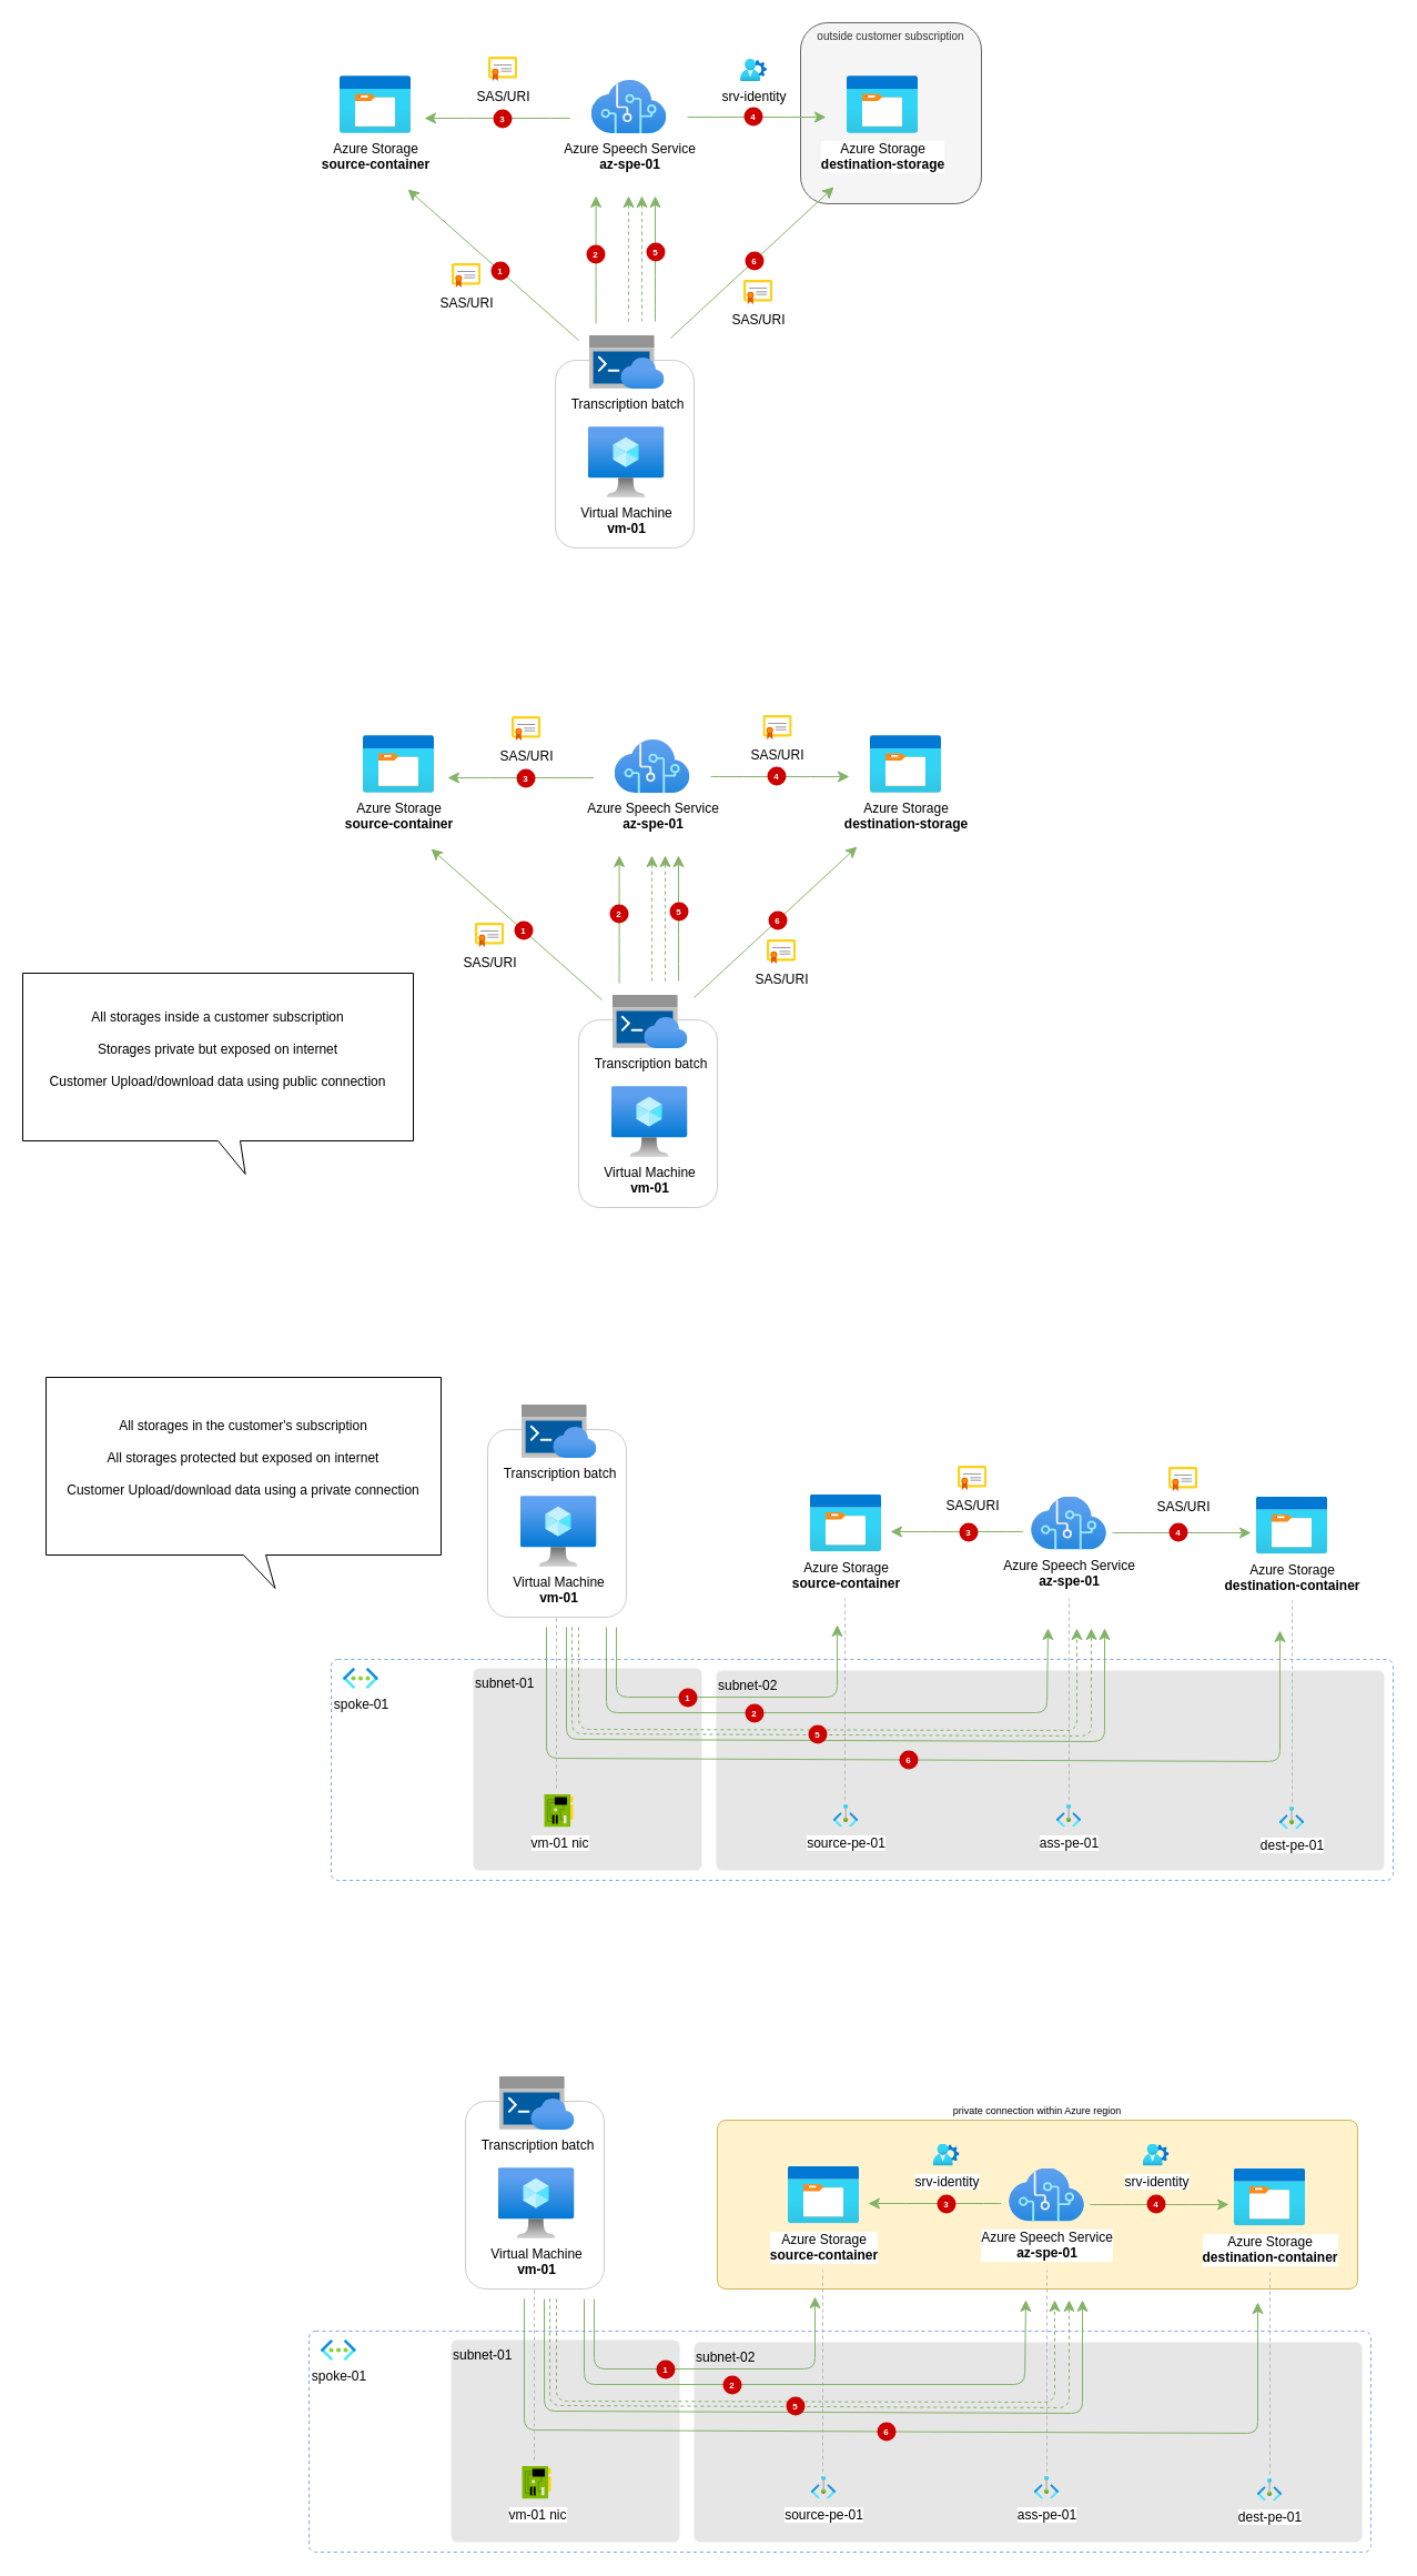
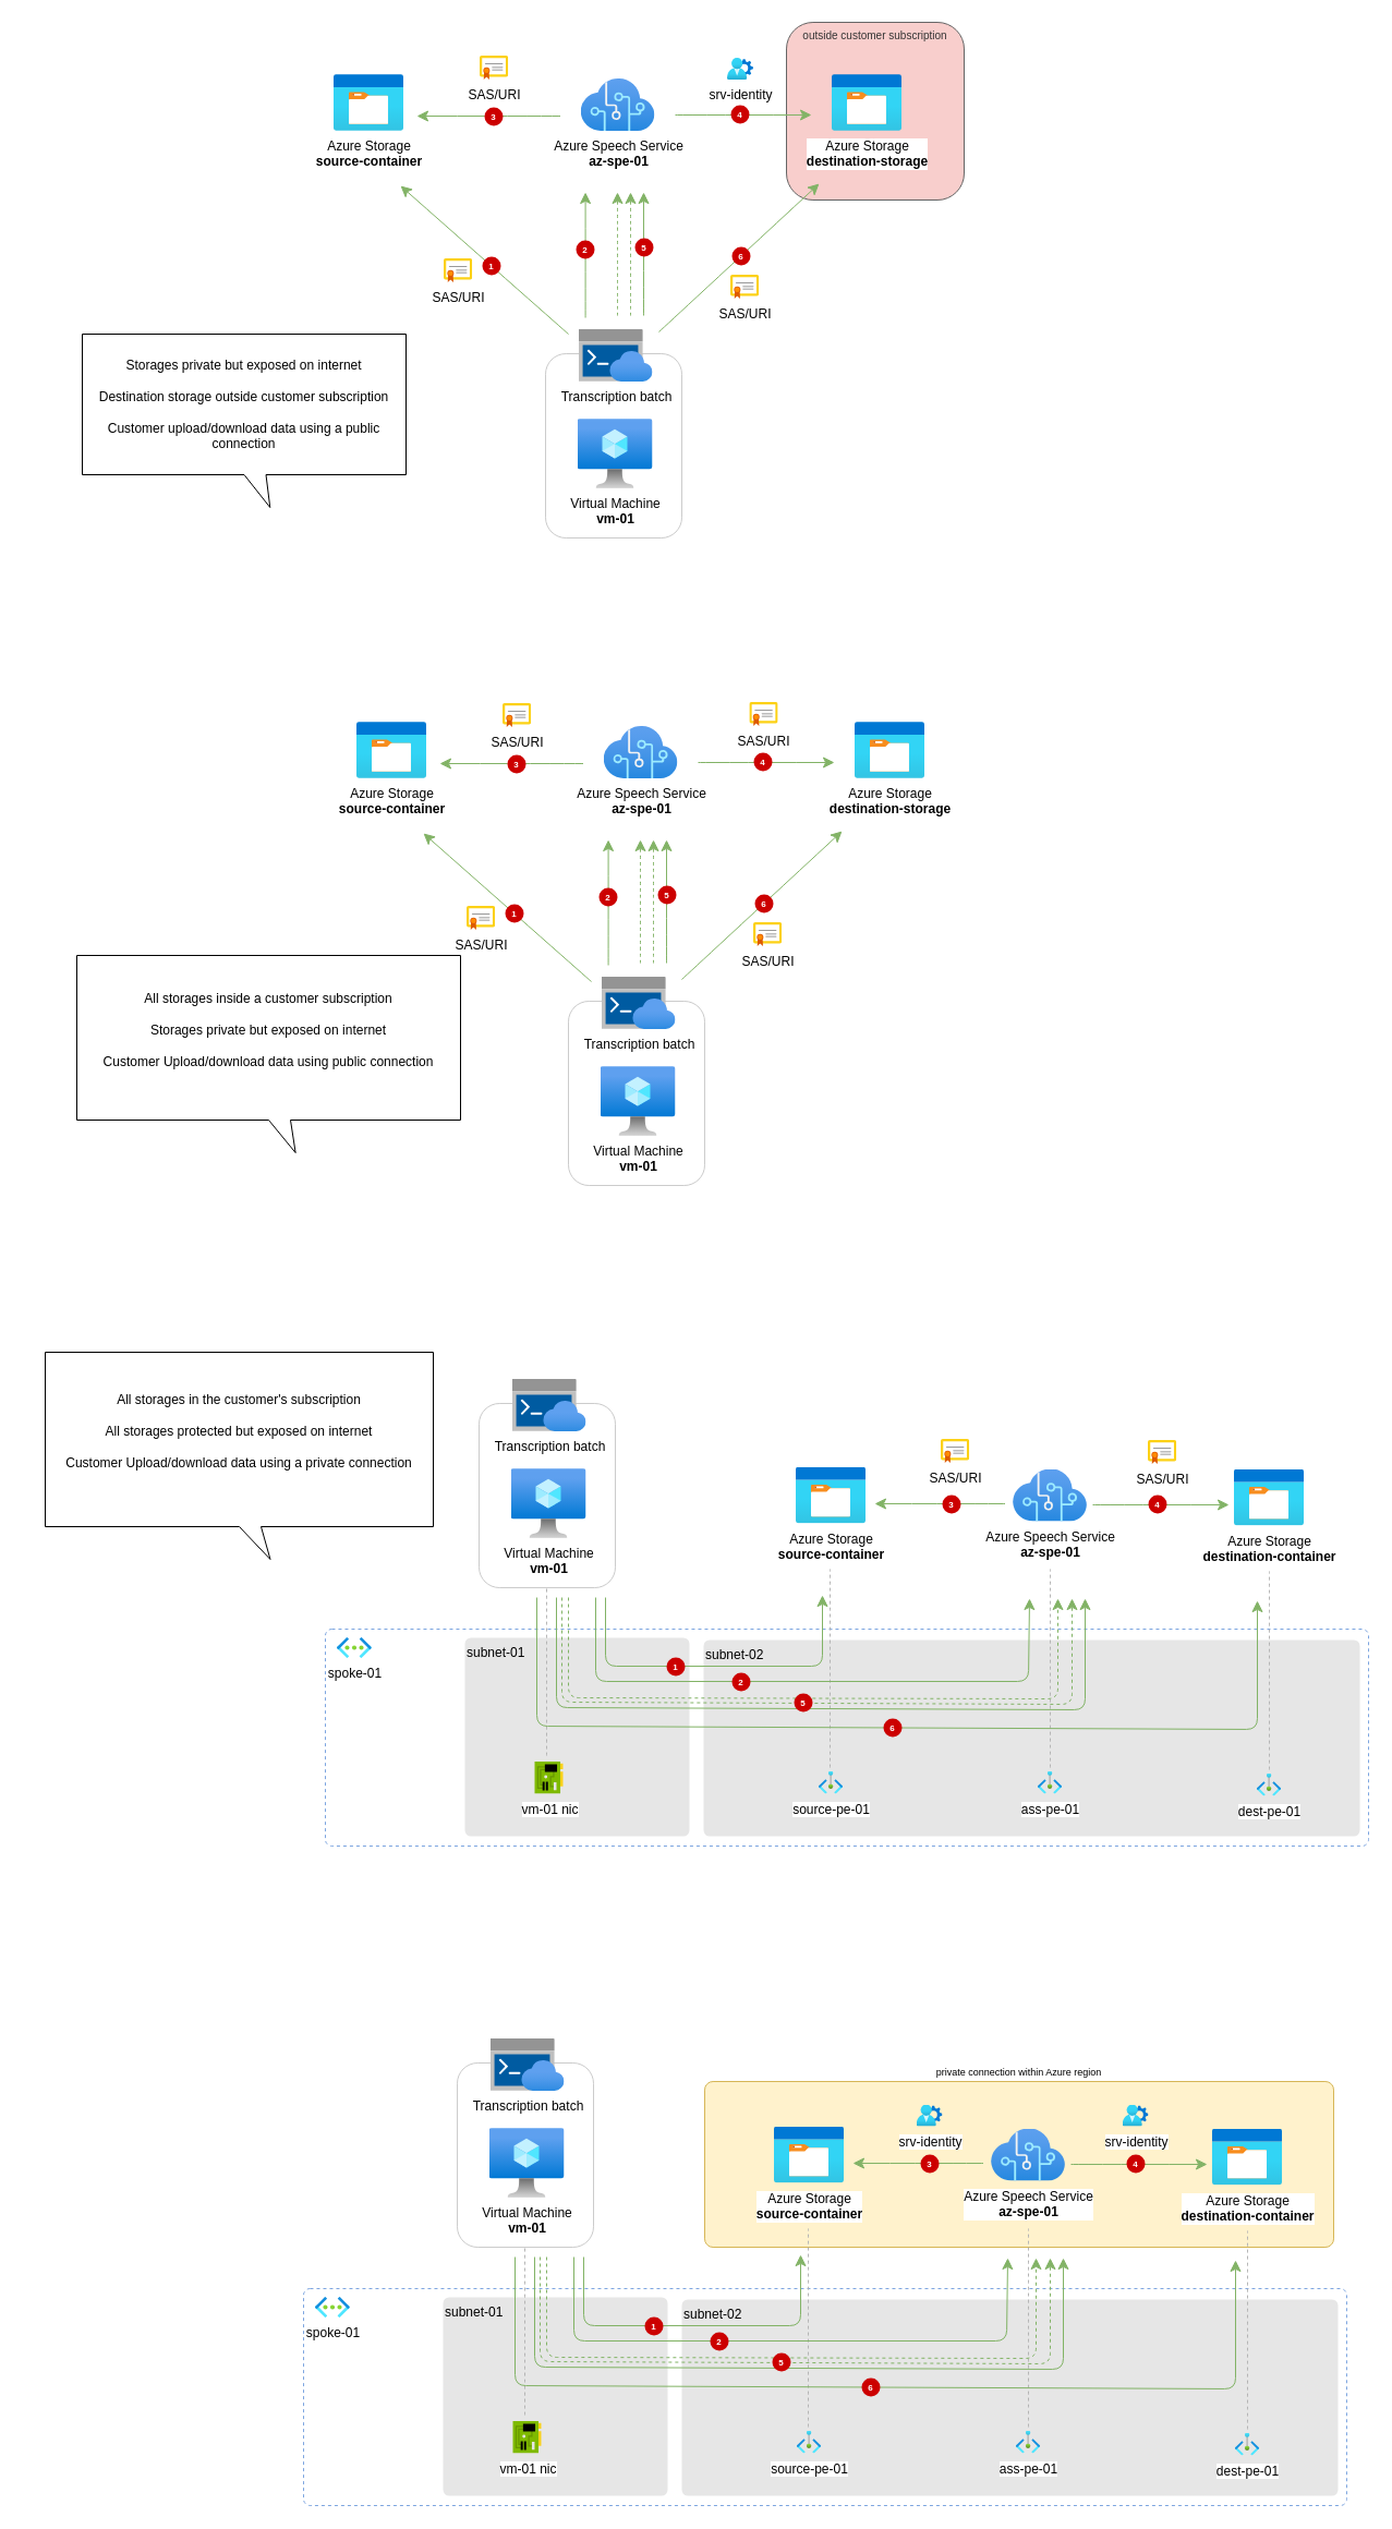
- <mxCell id="2" value="outside customer subscription" style="rounded=1;whiteSpace=wrap;html=1;verticalAlign=top;fontSize=10;fillColor=#f5f5f5;fontColor=#333333;strokeColor=#666666;" parent="1" vertex="1"><mxGeometry x="721" y="20" width="163" height="163" as="geometry" /></mxCell>
+ <mxCell id="2" value="outside customer subscription" style="rounded=1;whiteSpace=wrap;html=1;verticalAlign=top;fontSize=10;fillColor=#f8cecc;fontColor=#333333;strokeColor=#666666;" parent="1" vertex="1"><mxGeometry x="721" y="20" width="163" height="163" as="geometry" /></mxCell>
+ <mxCell id="126" value="Storages private but exposed on internet&lt;br&gt;&lt;br&gt;&lt;div&gt;Destination storage outside&lt;b&gt; &lt;/b&gt;customer subscription&lt;br&gt;&lt;br&gt;&lt;/div&gt;&lt;div&gt;Customer upload/download data using a public connection&lt;br&gt;&lt;/div&gt;" style="shape=callout;whiteSpace=wrap;html=1;perimeter=calloutPerimeter;position2=0.58;" vertex="1" parent="1"><mxGeometry x="75" y="306" width="297" height="159" as="geometry" /></mxCell>
- <mxCell id="123" value="&lt;div&gt;All storages inside a customer subscription&lt;/div&gt;&lt;div&gt;&lt;br&gt;&lt;/div&gt;&lt;div&gt;Storages private but exposed on internet&lt;br&gt;&lt;br&gt;Customer Upload/download data using public connection&lt;br&gt;&lt;br&gt;&lt;/div&gt;" style="shape=callout;whiteSpace=wrap;html=1;perimeter=calloutPerimeter;position2=0.57;" parent="1" vertex="1"><mxGeometry x="20" y="876" width="352" height="181" as="geometry" /></mxCell>
+ <mxCell id="123" value="&lt;div&gt;All storages inside a customer subscription&lt;/div&gt;&lt;div&gt;&lt;br&gt;&lt;/div&gt;&lt;div&gt;Storages private but exposed on internet&lt;br&gt;&lt;br&gt;Customer Upload/download data using public connection&lt;br&gt;&lt;br&gt;&lt;/div&gt;" style="shape=callout;whiteSpace=wrap;html=1;perimeter=calloutPerimeter;position2=0.57;" parent="1" vertex="1"><mxGeometry x="70" y="876" width="352" height="181" as="geometry" /></mxCell>
